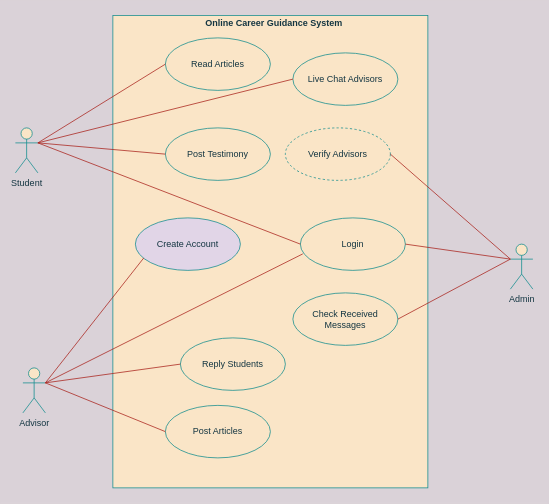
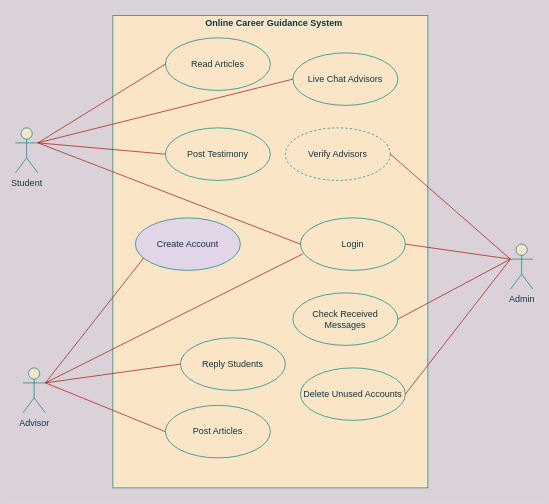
+ <mxCell id="26" value="" style="endArrow=none;html=1;exitX=1;exitY=0.5;exitDx=0;exitDy=0;entryX=0;entryY=0.333;entryDx=0;entryDy=0;entryPerimeter=0;strokeColor=#A8201A;fontColor=#143642;labelBackgroundColor=#DAD2D8;" parent="1" source="10" target="5" edge="1"><mxGeometry width="50" height="50" relative="1" as="geometry"><mxPoint x="490" y="460" as="sourcePoint" /><mxPoint x="680" y="340" as="targetPoint" /></mxGeometry></mxCell>
+ <mxCell id="10" value="Delete Unused Accounts" style="ellipse;whiteSpace=wrap;html=1;fillColor=#FAE5C7;strokeColor=#0F8B8D;fontColor=#143642;" parent="1" vertex="1"><mxGeometry x="400" y="490" width="140" height="70" as="geometry" /></mxCell>
